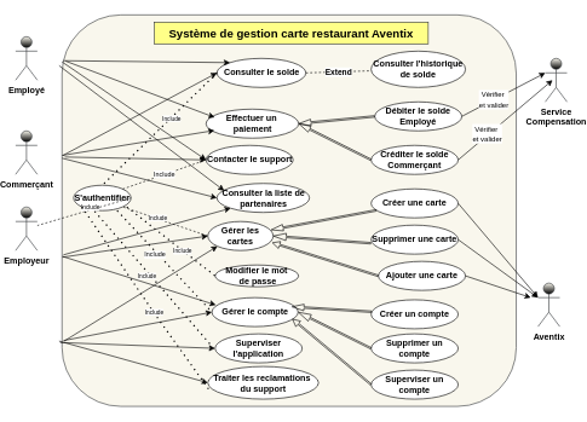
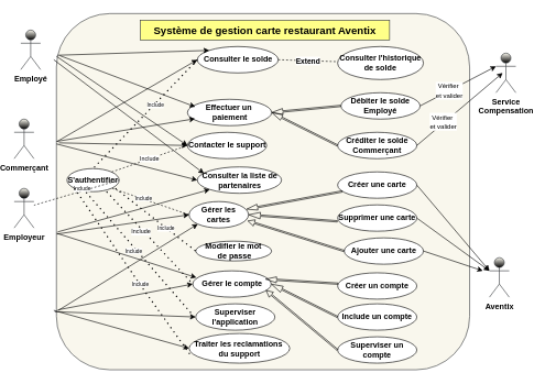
- <mxCell id="3" value="Employé" style="shape=umlActor;verticalLabelPosition=bottom;verticalAlign=top;html=1;outlineConnect=0;fillColor=#f9f7ed;strokeColor=#36393D;fontStyle=1;gradientColor=default;" parent="1" vertex="1"><mxGeometry x="20" y="50" width="30" height="60" as="geometry" /></mxCell>
+ <mxCell id="3" value="Employé" style="shape=umlActor;verticalLabelPosition=bottom;verticalAlign=top;html=1;outlineConnect=0;fillColor=#f9f7ed;strokeColor=#36393D;fontStyle=1;gradientColor=default;" parent="1" vertex="1"><mxGeometry x="30" y="45" width="30" height="60" as="geometry" /></mxCell>
- <mxCell id="10" value="&lt;span&gt;Consulter le solde&lt;/span&gt;" style="ellipse;whiteSpace=wrap;html=1;fontStyle=1" vertex="1" parent="1"><mxGeometry x="297.5" y="80" width="122.5" height="40" as="geometry" /></mxCell>
+ <mxCell id="10" value="&lt;span&gt;Consulter le solde&lt;/span&gt;" style="ellipse;whiteSpace=wrap;html=1;fontStyle=1" vertex="1" parent="1"><mxGeometry x="297.5" y="70" width="122.5" height="40" as="geometry" /></mxCell>
- <mxCell id="29" value="Supprimer un compte" style="ellipse;whiteSpace=wrap;html=1;fontStyle=1" vertex="1" parent="1"><mxGeometry x="510" y="460" width="120" height="40" as="geometry" /></mxCell>
+ <mxCell id="29" value="Include un compte" style="ellipse;whiteSpace=wrap;html=1;fontStyle=1" vertex="1" parent="1"><mxGeometry x="510" y="460" width="120" height="40" as="geometry" /></mxCell>
